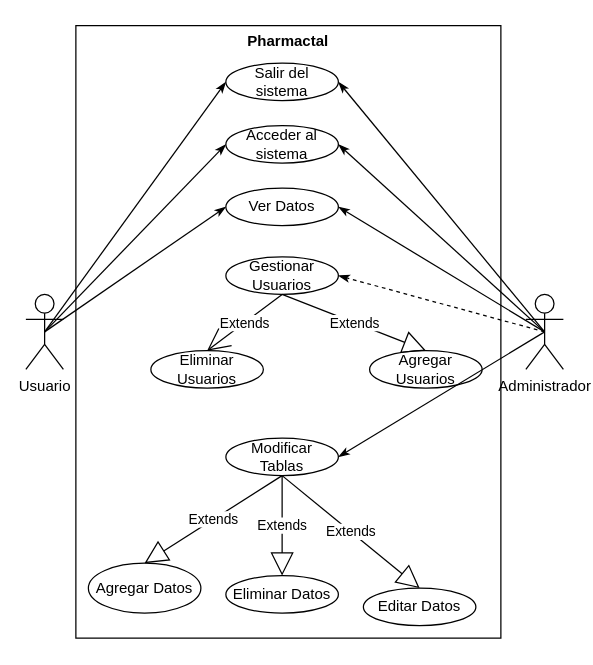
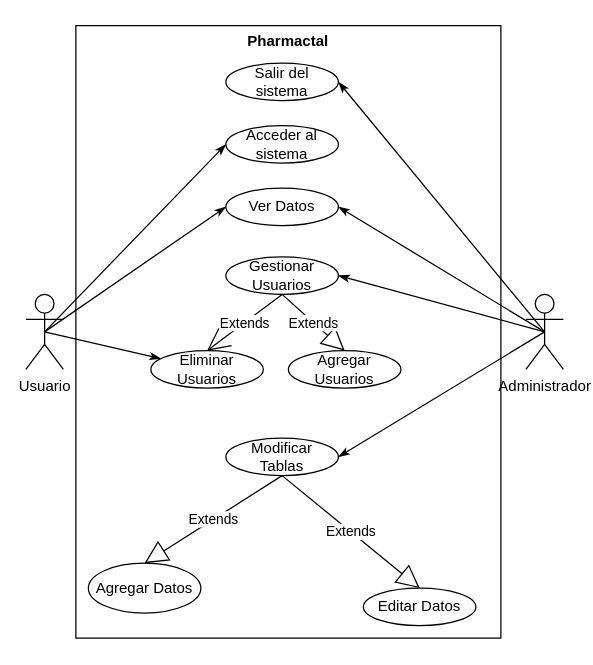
- <mxCell id="5" style="edgeStyle=none;rounded=0;orthogonalLoop=1;jettySize=auto;html=1;exitX=0.5;exitY=0.5;exitDx=0;exitDy=0;exitPerimeter=0;entryX=0;entryY=0.5;entryDx=0;entryDy=0;endArrow=classicThin;endFill=1;" parent="1" source="6" target="20" edge="1"><mxGeometry relative="1" as="geometry" /></mxCell>
+ <mxCell id="5" style="edgeStyle=none;rounded=0;orthogonalLoop=1;jettySize=auto;html=1;exitX=0.5;exitY=0.5;exitDx=0;exitDy=0;exitPerimeter=0;endArrow=classicThin;endFill=1;" parent="1" source="6" target="13" edge="1"><mxGeometry relative="1" as="geometry" /></mxCell>
- <mxCell id="14" style="edgeStyle=none;rounded=0;orthogonalLoop=1;jettySize=auto;html=1;exitX=0.5;exitY=0.5;exitDx=0;exitDy=0;exitPerimeter=0;entryX=1;entryY=0.5;entryDx=0;entryDy=0;endArrow=classicThin;endFill=1;" parent="1" source="19" target="8" edge="1"><mxGeometry relative="1" as="geometry" /></mxCell>
- <mxCell id="18" style="edgeStyle=none;rounded=0;orthogonalLoop=1;jettySize=auto;html=1;exitX=0.5;exitY=0.5;exitDx=0;exitDy=0;exitPerimeter=0;entryX=1;entryY=0.5;entryDx=0;entryDy=0;endArrow=classicThin;endFill=1;dashed=1;" parent="1" source="19" target="25" edge="1"><mxGeometry relative="1" as="geometry" /></mxCell>
+ <mxCell id="18" style="edgeStyle=none;rounded=0;orthogonalLoop=1;jettySize=auto;html=1;exitX=0.5;exitY=0.5;exitDx=0;exitDy=0;exitPerimeter=0;entryX=1;entryY=0.5;entryDx=0;entryDy=0;endArrow=classicThin;endFill=1;" parent="1" source="19" target="25" edge="1"><mxGeometry relative="1" as="geometry" /></mxCell>
- <mxCell id="12" value="Agregar Usuarios" style="ellipse;whiteSpace=wrap;html=1;" parent="1" vertex="1"><mxGeometry x="295" y="280" width="90" height="30" as="geometry" /></mxCell>
+ <mxCell id="12" value="Agregar Usuarios" style="ellipse;whiteSpace=wrap;html=1;" parent="1" vertex="1"><mxGeometry x="230" y="280" width="90" height="30" as="geometry" /></mxCell>
- <mxCell id="23" value="Extends" style="endArrow=block;endSize=16;endFill=0;html=1;rounded=0;exitX=0.5;exitY=1;exitDx=0;exitDy=0;entryX=0.5;entryY=0;entryDx=0;entryDy=0;" parent="1" source="21" target="10" edge="1"><mxGeometry width="160" relative="1" as="geometry"><mxPoint x="235" y="390" as="sourcePoint" /><mxPoint x="115" y="440" as="targetPoint" /></mxGeometry></mxCell>
- <mxCell id="10" value="Eliminar Datos" style="ellipse;whiteSpace=wrap;html=1;" parent="1" vertex="1"><mxGeometry x="180" y="460" width="90" height="30" as="geometry" /></mxCell>
